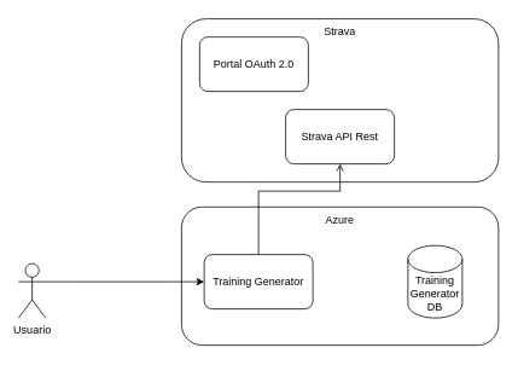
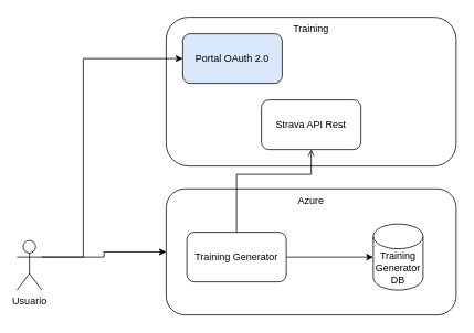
- <mxCell id="5" value="Strava" style="rounded=1;whiteSpace=wrap;html=1;verticalAlign=top;" vertex="1" parent="1"><mxGeometry x="200" y="20" width="350" height="180" as="geometry" /></mxCell>
+ <mxCell id="5" value="Training" style="rounded=1;whiteSpace=wrap;html=1;verticalAlign=top;" vertex="1" parent="1"><mxGeometry x="200" y="20" width="350" height="180" as="geometry" /></mxCell>
- <mxCell id="10" value="Portal OAuth 2.0" style="rounded=1;whiteSpace=wrap;html=1;" vertex="1" parent="1"><mxGeometry x="220" y="40" width="120" height="60" as="geometry" /></mxCell>
+ <mxCell id="10" value="Portal OAuth 2.0" style="rounded=1;whiteSpace=wrap;html=1;fillColor=#dae8fc;" vertex="1" parent="1"><mxGeometry x="220" y="40" width="120" height="60" as="geometry" /></mxCell>
+ <mxCell id="7" style="edgeStyle=orthogonalEdgeStyle;rounded=0;orthogonalLoop=1;jettySize=auto;html=1;exitX=1;exitY=0.333;exitDx=0;exitDy=0;exitPerimeter=0;" edge="1" parent="1" source="8" target="10"><mxGeometry relative="1" as="geometry"><Array as="points"><mxPoint x="100" y="310" /><mxPoint x="100" y="70" /></Array></mxGeometry></mxCell>
- <mxCell id="6" style="edgeStyle=orthogonalEdgeStyle;rounded=0;orthogonalLoop=1;jettySize=auto;html=1;exitX=1;exitY=0.333;exitDx=0;exitDy=0;exitPerimeter=0;entryX=0;entryY=0.5;entryDx=0;entryDy=0;" edge="1" parent="1" source="8" target="4"><mxGeometry relative="1" as="geometry" /></mxCell>
+ <mxCell id="6" style="edgeStyle=orthogonalEdgeStyle;rounded=0;orthogonalLoop=1;jettySize=auto;html=1;exitX=1;exitY=0.333;exitDx=0;exitDy=0;exitPerimeter=0;" edge="1" parent="1" source="8" target="2"><mxGeometry relative="1" as="geometry" /></mxCell>
+ <mxCell id="3" style="edgeStyle=orthogonalEdgeStyle;rounded=0;orthogonalLoop=1;jettySize=auto;html=1;exitX=1;exitY=0.5;exitDx=0;exitDy=0;entryX=0;entryY=0.5;entryDx=0;entryDy=0;entryPerimeter=0;" edge="1" parent="1" source="4" target="9"><mxGeometry relative="1" as="geometry" /></mxCell>
